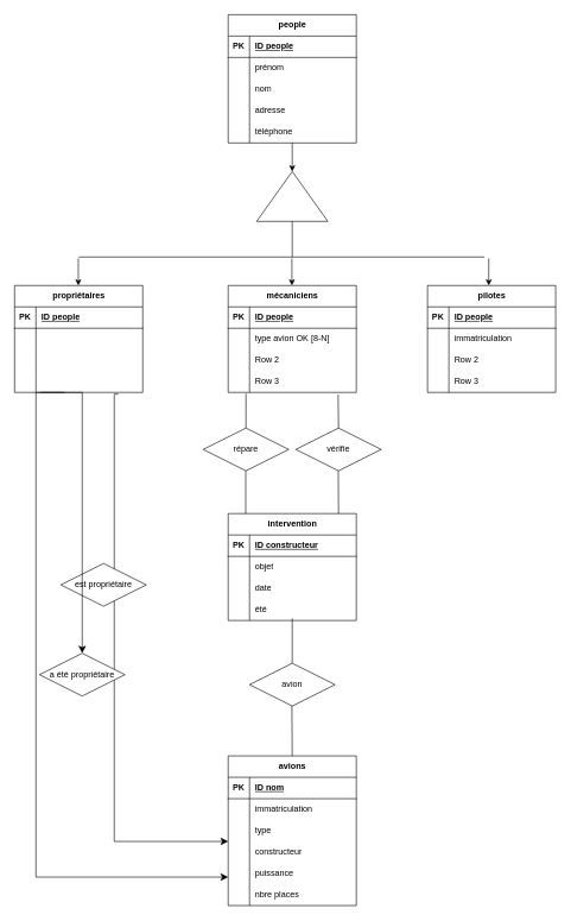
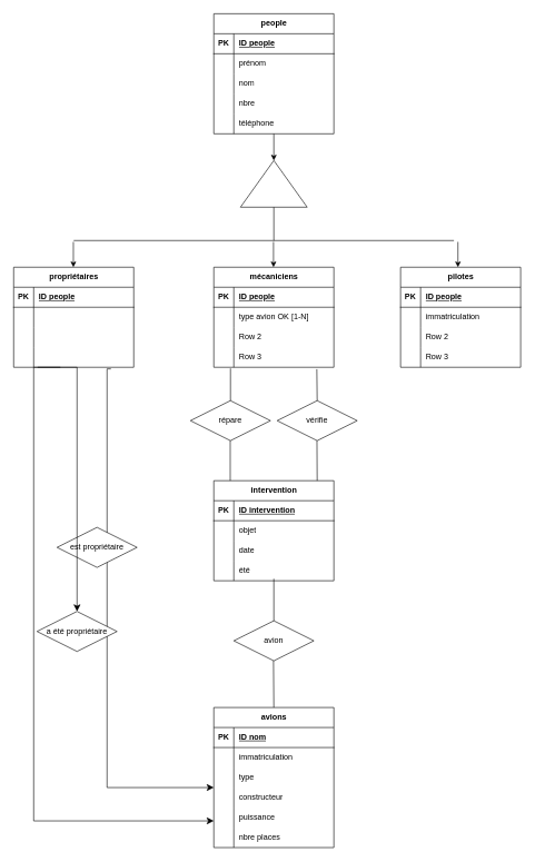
- <mxCell id="85" value="adresse" style="shape=partialRectangle;connectable=0;fillColor=none;top=0;left=0;bottom=0;right=0;align=left;spacingLeft=6;overflow=hidden;whiteSpace=wrap;html=1;" vertex="1" parent="83"><mxGeometry x="30" width="150" height="30" as="geometry"><mxRectangle width="150" height="30" as="alternateBounds" /></mxGeometry></mxCell>
+ <mxCell id="85" value="nbre" style="shape=partialRectangle;connectable=0;fillColor=none;top=0;left=0;bottom=0;right=0;align=left;spacingLeft=6;overflow=hidden;whiteSpace=wrap;html=1;" vertex="1" parent="83"><mxGeometry x="30" width="150" height="30" as="geometry"><mxRectangle width="150" height="30" as="alternateBounds" /></mxGeometry></mxCell>
- <mxCell id="53" value="type avion OK [8-N]" style="shape=partialRectangle;connectable=0;fillColor=none;top=0;left=0;bottom=0;right=0;align=left;spacingLeft=6;overflow=hidden;whiteSpace=wrap;html=1;" vertex="1" parent="51"><mxGeometry x="30" width="150" height="30" as="geometry"><mxRectangle width="150" height="30" as="alternateBounds" /></mxGeometry></mxCell>
+ <mxCell id="53" value="type avion OK [1-N]" style="shape=partialRectangle;connectable=0;fillColor=none;top=0;left=0;bottom=0;right=0;align=left;spacingLeft=6;overflow=hidden;whiteSpace=wrap;html=1;" vertex="1" parent="51"><mxGeometry x="30" width="150" height="30" as="geometry"><mxRectangle width="150" height="30" as="alternateBounds" /></mxGeometry></mxCell>
- <mxCell id="5" value="ID constructeur" style="shape=partialRectangle;connectable=0;fillColor=none;top=0;left=0;bottom=0;right=0;align=left;spacingLeft=6;fontStyle=5;overflow=hidden;whiteSpace=wrap;html=1;" vertex="1" parent="3"><mxGeometry x="30" width="150" height="30" as="geometry"><mxRectangle width="150" height="30" as="alternateBounds" /></mxGeometry></mxCell>
+ <mxCell id="5" value="ID intervention" style="shape=partialRectangle;connectable=0;fillColor=none;top=0;left=0;bottom=0;right=0;align=left;spacingLeft=6;fontStyle=5;overflow=hidden;whiteSpace=wrap;html=1;" vertex="1" parent="3"><mxGeometry x="30" width="150" height="30" as="geometry"><mxRectangle width="150" height="30" as="alternateBounds" /></mxGeometry></mxCell>
